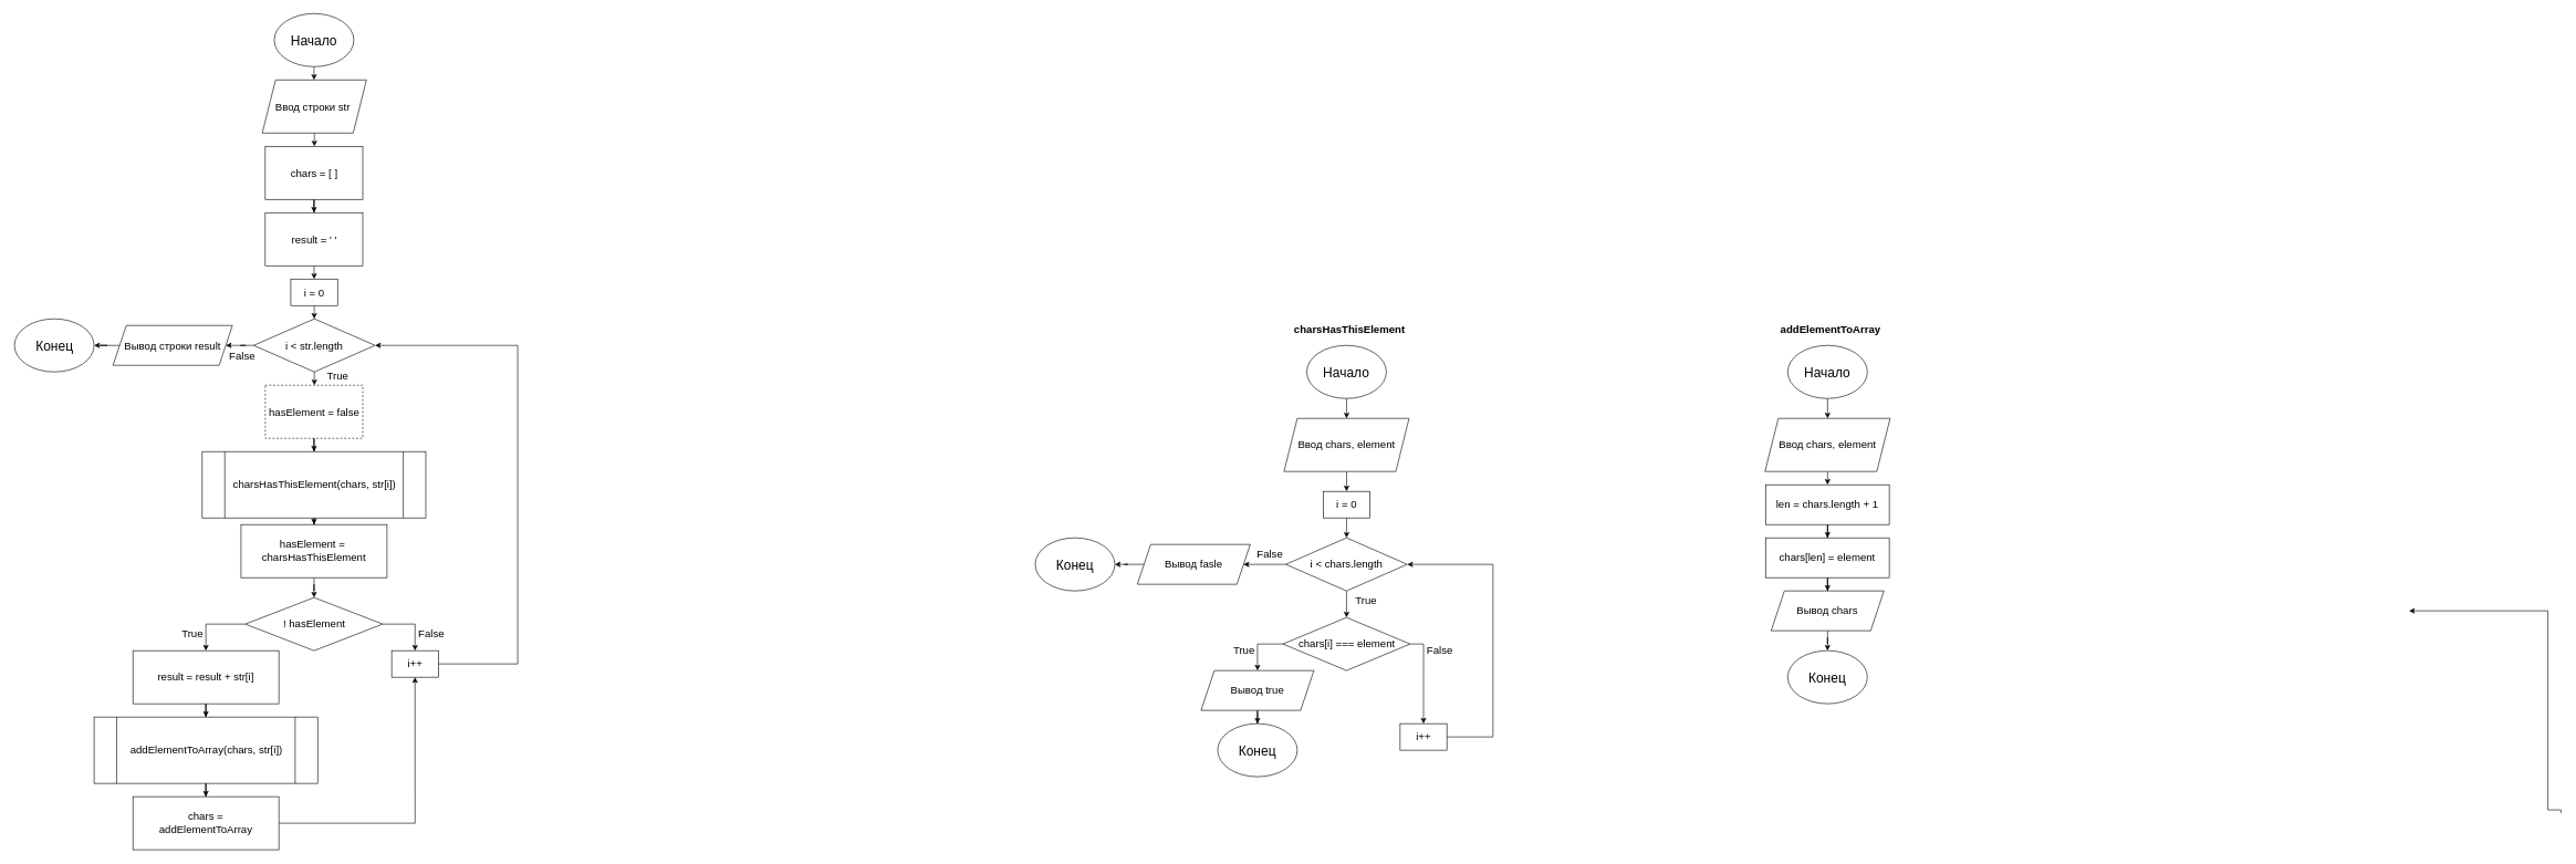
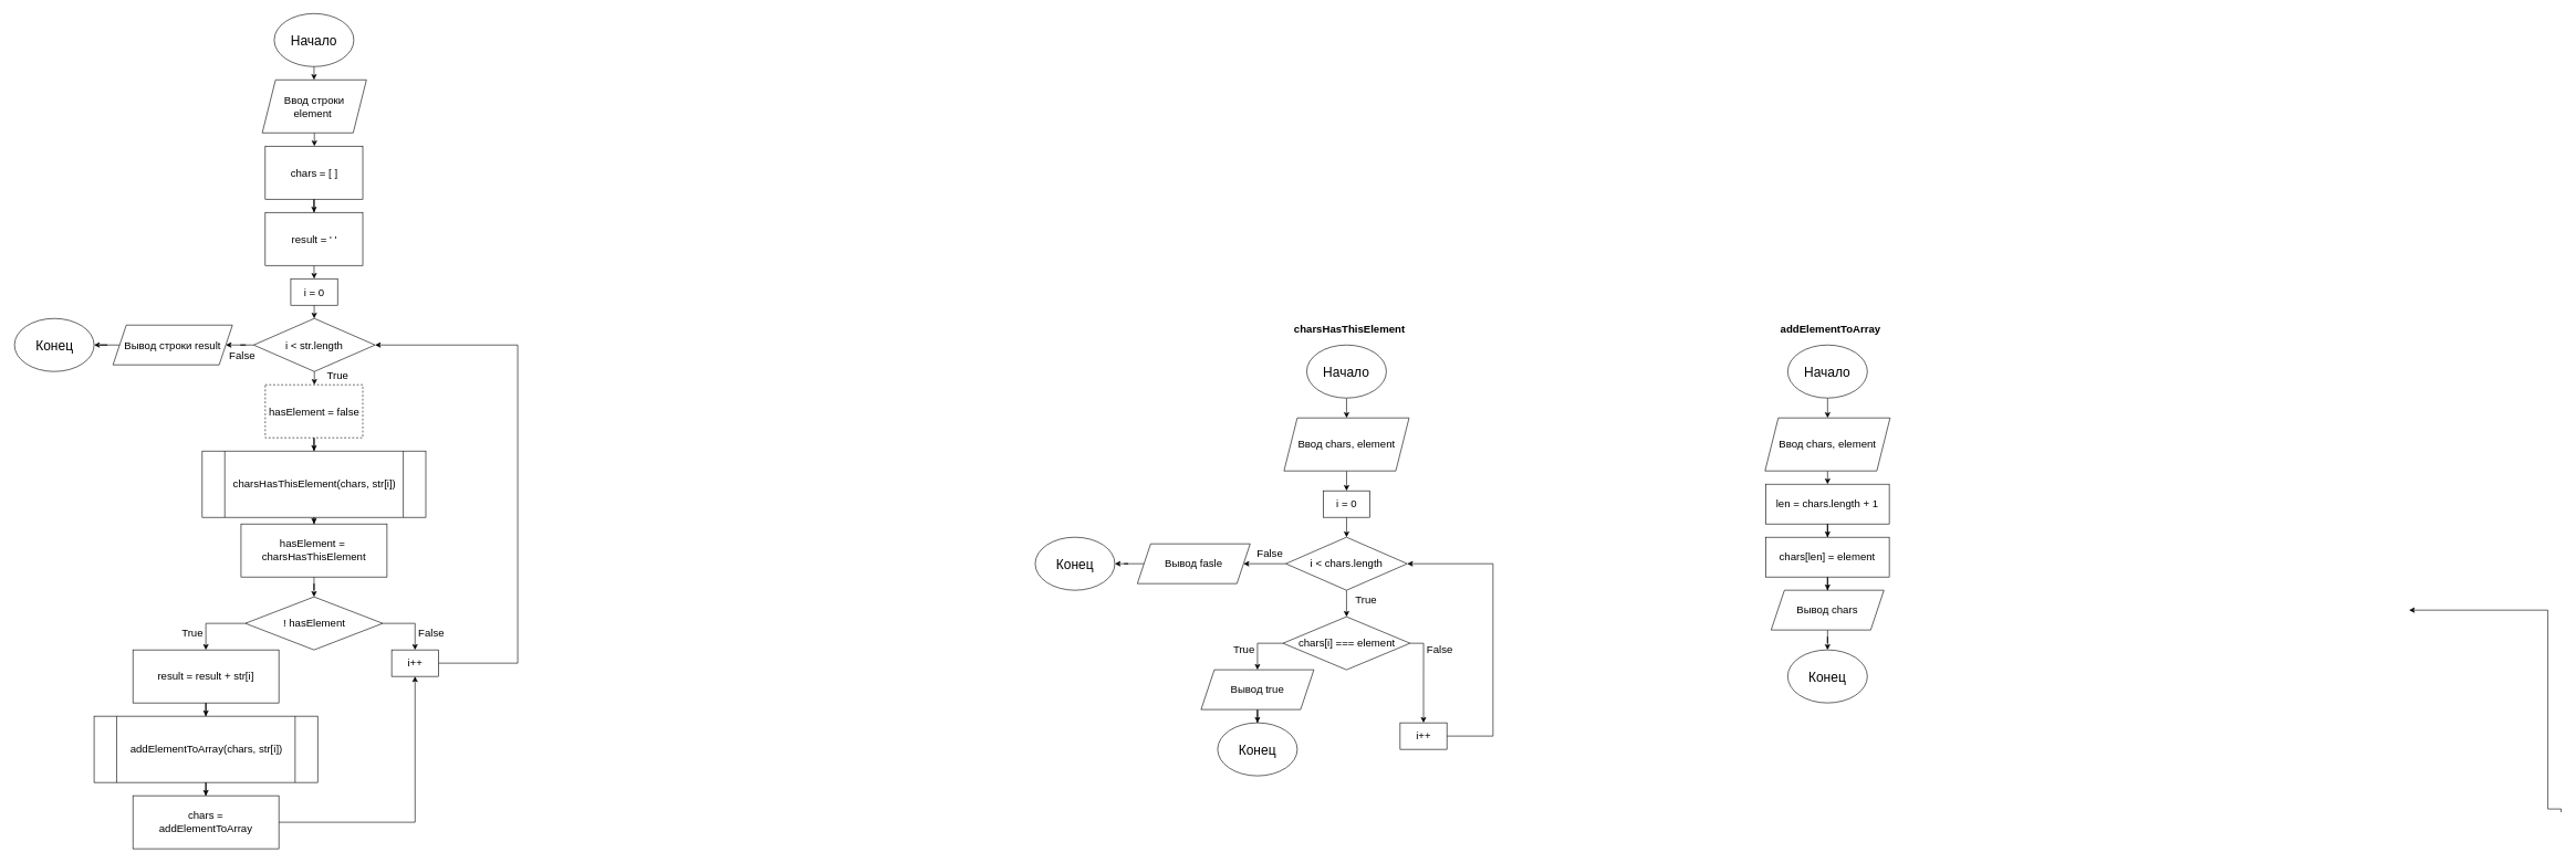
- <mxCell id="5" value="&lt;font style=&quot;font-size: 16px;&quot;&gt;Ввод строки str&amp;nbsp;&lt;/font&gt;" style="shape=parallelogram;perimeter=parallelogramPerimeter;whiteSpace=wrap;html=1;fixedSize=1;" parent="1" vertex="1"><mxGeometry x="394" y="120" width="157" height="80" as="geometry" /></mxCell>
+ <mxCell id="5" value="&lt;font style=&quot;font-size: 16px;&quot;&gt;Ввод строки element&amp;nbsp;&lt;/font&gt;" style="shape=parallelogram;perimeter=parallelogramPerimeter;whiteSpace=wrap;html=1;fixedSize=1;" parent="1" vertex="1"><mxGeometry x="394" y="120" width="157" height="80" as="geometry" /></mxCell>
